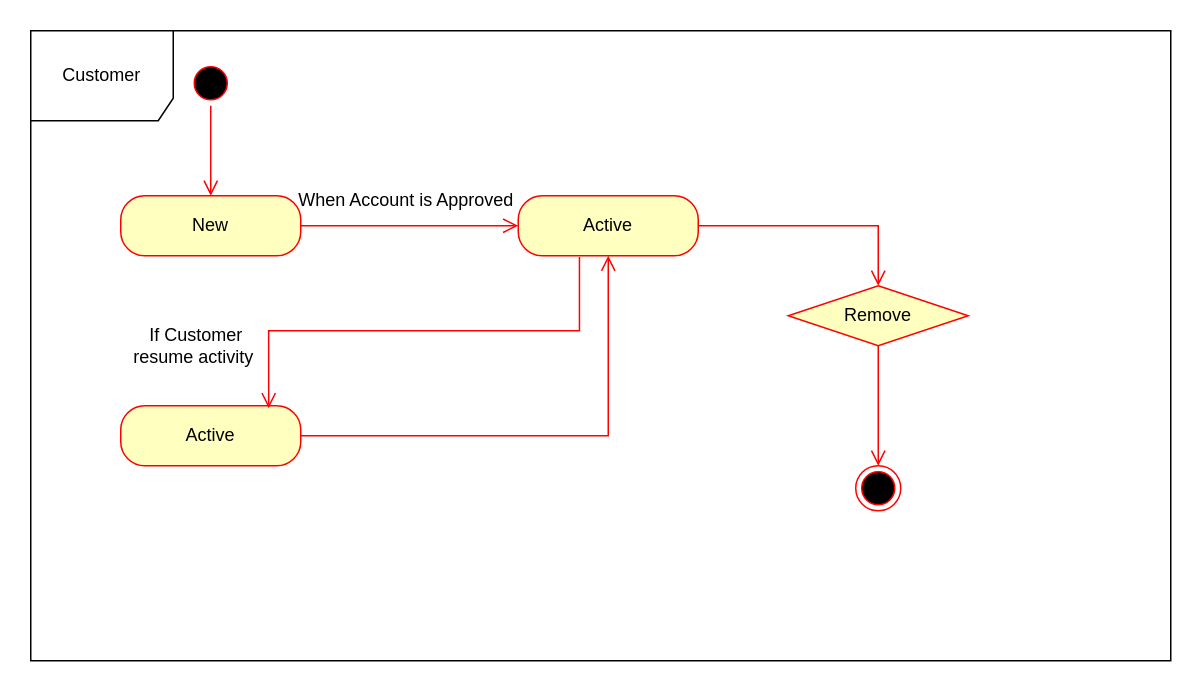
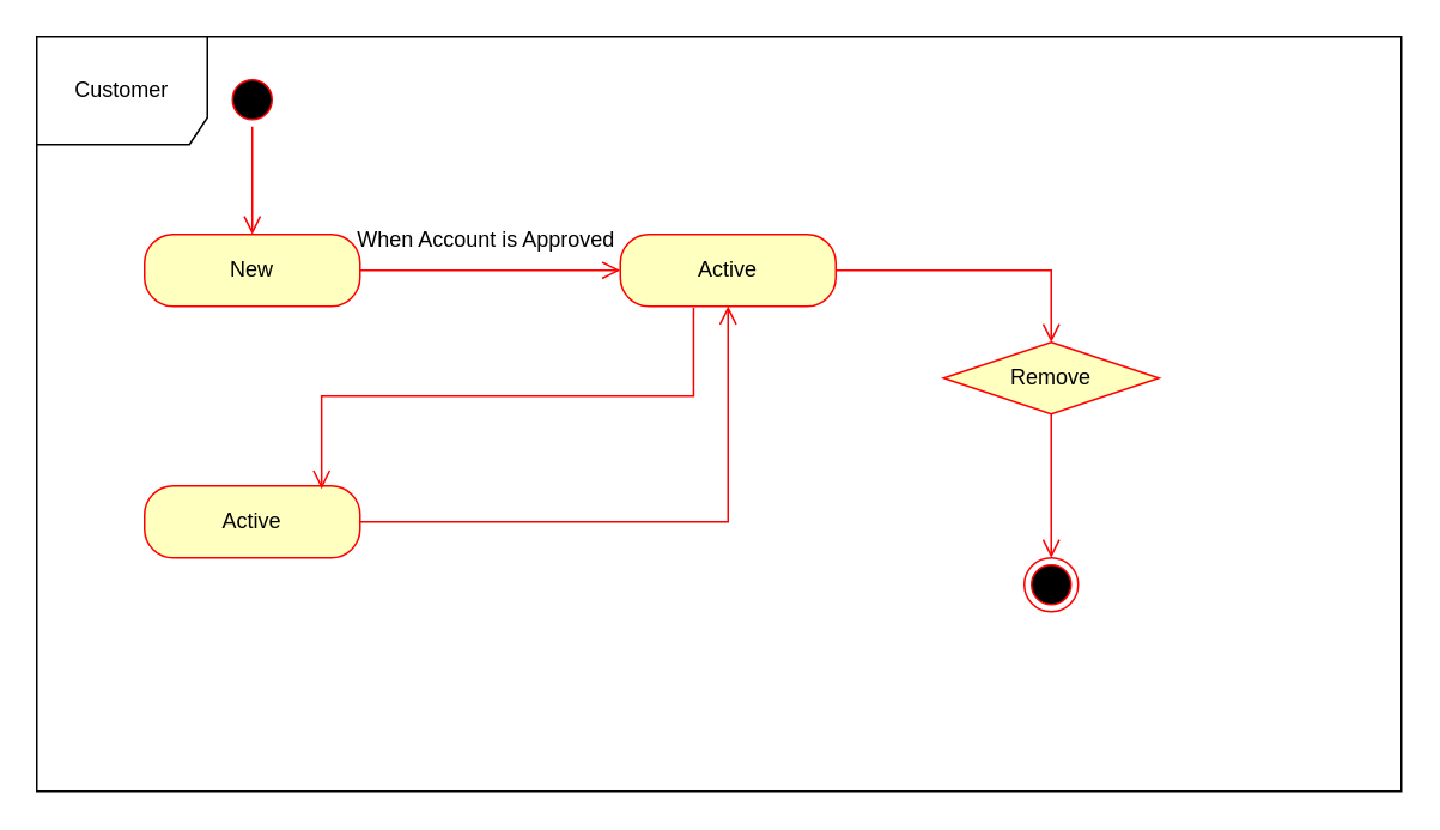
- <mxCell id="15" value="If Customer&lt;br&gt;resume activity&amp;nbsp;" style="text;html=1;align=center;verticalAlign=middle;resizable=0;points=[];autosize=1;strokeColor=none;fillColor=none;" parent="1" vertex="1"><mxGeometry x="75" y="210" width="110" height="40" as="geometry" /></mxCell>
